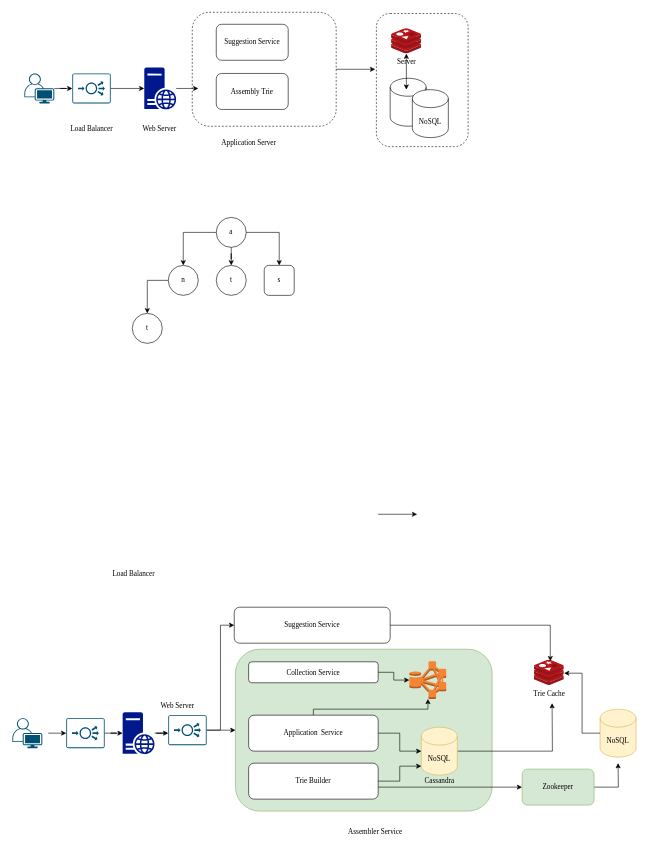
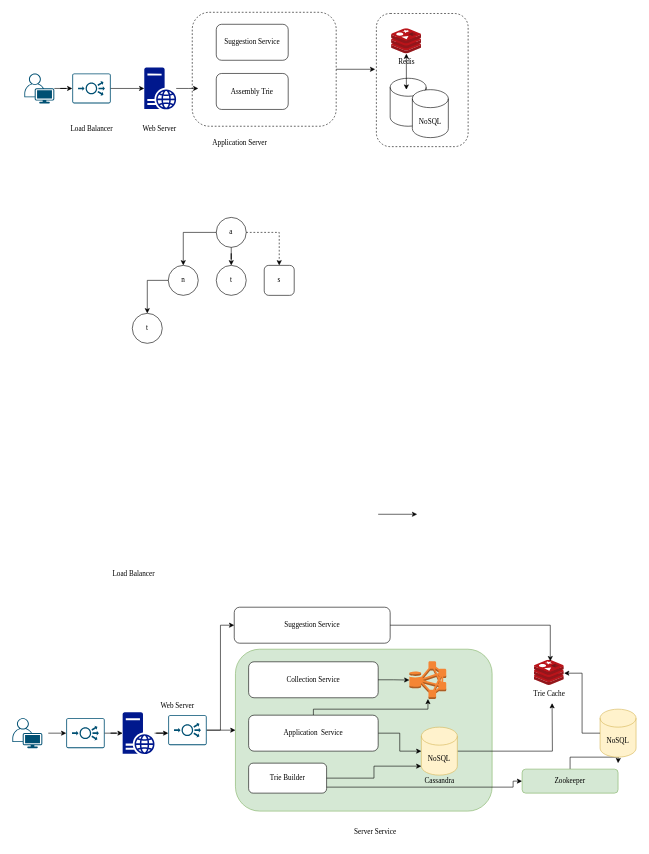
- <mxCell id="10" value="Server" style="image;sketch=0;aspect=fixed;html=1;points=[];align=center;fontSize=12;image=img/lib/mscae/Cache_Redis_Product.svg;fontFamily=Excalifont;" vertex="1" parent="1"><mxGeometry x="652" y="47" width="50" height="42" as="geometry" /></mxCell>
+ <mxCell id="10" value="Redis" style="image;sketch=0;aspect=fixed;html=1;points=[];align=center;fontSize=12;image=img/lib/mscae/Cache_Redis_Product.svg;fontFamily=Excalifont;" vertex="1" parent="1"><mxGeometry x="652" y="47" width="50" height="42" as="geometry" /></mxCell>
- <mxCell id="16" value="Application Server" style="text;html=1;align=center;verticalAlign=middle;resizable=0;points=[];autosize=1;strokeColor=none;fillColor=none;fontFamily=Excalifont;" vertex="1" parent="1"><mxGeometry x="349" y="222" width="130" height="30" as="geometry" /></mxCell>
+ <mxCell id="16" value="Application Server" style="text;html=1;align=center;verticalAlign=middle;resizable=0;points=[];autosize=1;strokeColor=none;fillColor=none;fontFamily=Excalifont;" vertex="1" parent="1"><mxGeometry x="334" y="222" width="130" height="30" as="geometry" /></mxCell>
- <mxCell id="23" style="edgeStyle=orthogonalEdgeStyle;rounded=0;orthogonalLoop=1;jettySize=auto;html=1;entryX=0.5;entryY=0;entryDx=0;entryDy=0;fontFamily=Excalifont;" edge="1" parent="1" source="24" target="28"><mxGeometry relative="1" as="geometry" /></mxCell>
+ <mxCell id="23" style="edgeStyle=orthogonalEdgeStyle;rounded=0;orthogonalLoop=1;jettySize=auto;html=1;entryX=0.5;entryY=0;entryDx=0;entryDy=0;fontFamily=Excalifont;dashed=1;" edge="1" parent="1" source="24" target="28"><mxGeometry relative="1" as="geometry" /></mxCell>
- <mxCell id="42" value="Collection Service" style="rounded=1;whiteSpace=wrap;html=1;fontFamily=Excalifont;" vertex="1" parent="1"><mxGeometry x="414" y="1103" width="216" height="35" as="geometry" /></mxCell>
+ <mxCell id="42" value="Collection Service" style="rounded=1;whiteSpace=wrap;html=1;fontFamily=Excalifont;" vertex="1" parent="1"><mxGeometry x="414" y="1103" width="216" height="60" as="geometry" /></mxCell>
- <mxCell id="47" value="Trie Builder" style="rounded=1;whiteSpace=wrap;html=1;fontFamily=Excalifont;" vertex="1" parent="1"><mxGeometry x="414" y="1272" width="216" height="60" as="geometry" /></mxCell>
+ <mxCell id="47" value="Trie Builder" style="rounded=1;whiteSpace=wrap;html=1;fontFamily=Excalifont;" vertex="1" parent="1"><mxGeometry x="414" y="1272" width="130" height="50" as="geometry" /></mxCell>
- <mxCell id="53" value="Zookeeper" style="rounded=1;whiteSpace=wrap;html=1;fillColor=#d5e8d4;strokeColor=#82b366;fontFamily=Excalifont;" vertex="1" parent="1"><mxGeometry x="870" y="1282" width="120" height="60" as="geometry" /></mxCell>
+ <mxCell id="53" value="Zookeeper" style="rounded=1;whiteSpace=wrap;html=1;fillColor=#d5e8d4;strokeColor=#82b366;fontFamily=Excalifont;" vertex="1" parent="1"><mxGeometry x="870" y="1282" width="160" height="40" as="geometry" /></mxCell>
- <mxCell id="61" value="Assembler Service" style="text;html=1;align=center;verticalAlign=middle;resizable=0;points=[];autosize=1;strokeColor=none;fillColor=none;fontFamily=Excalifont;" vertex="1" parent="1"><mxGeometry x="560" y="1372" width="130" height="30" as="geometry" /></mxCell>
+ <mxCell id="61" value="Server Service" style="text;html=1;align=center;verticalAlign=middle;resizable=0;points=[];autosize=1;strokeColor=none;fillColor=none;fontFamily=Excalifont;" vertex="1" parent="1"><mxGeometry x="560" y="1372" width="130" height="30" as="geometry" /></mxCell>
